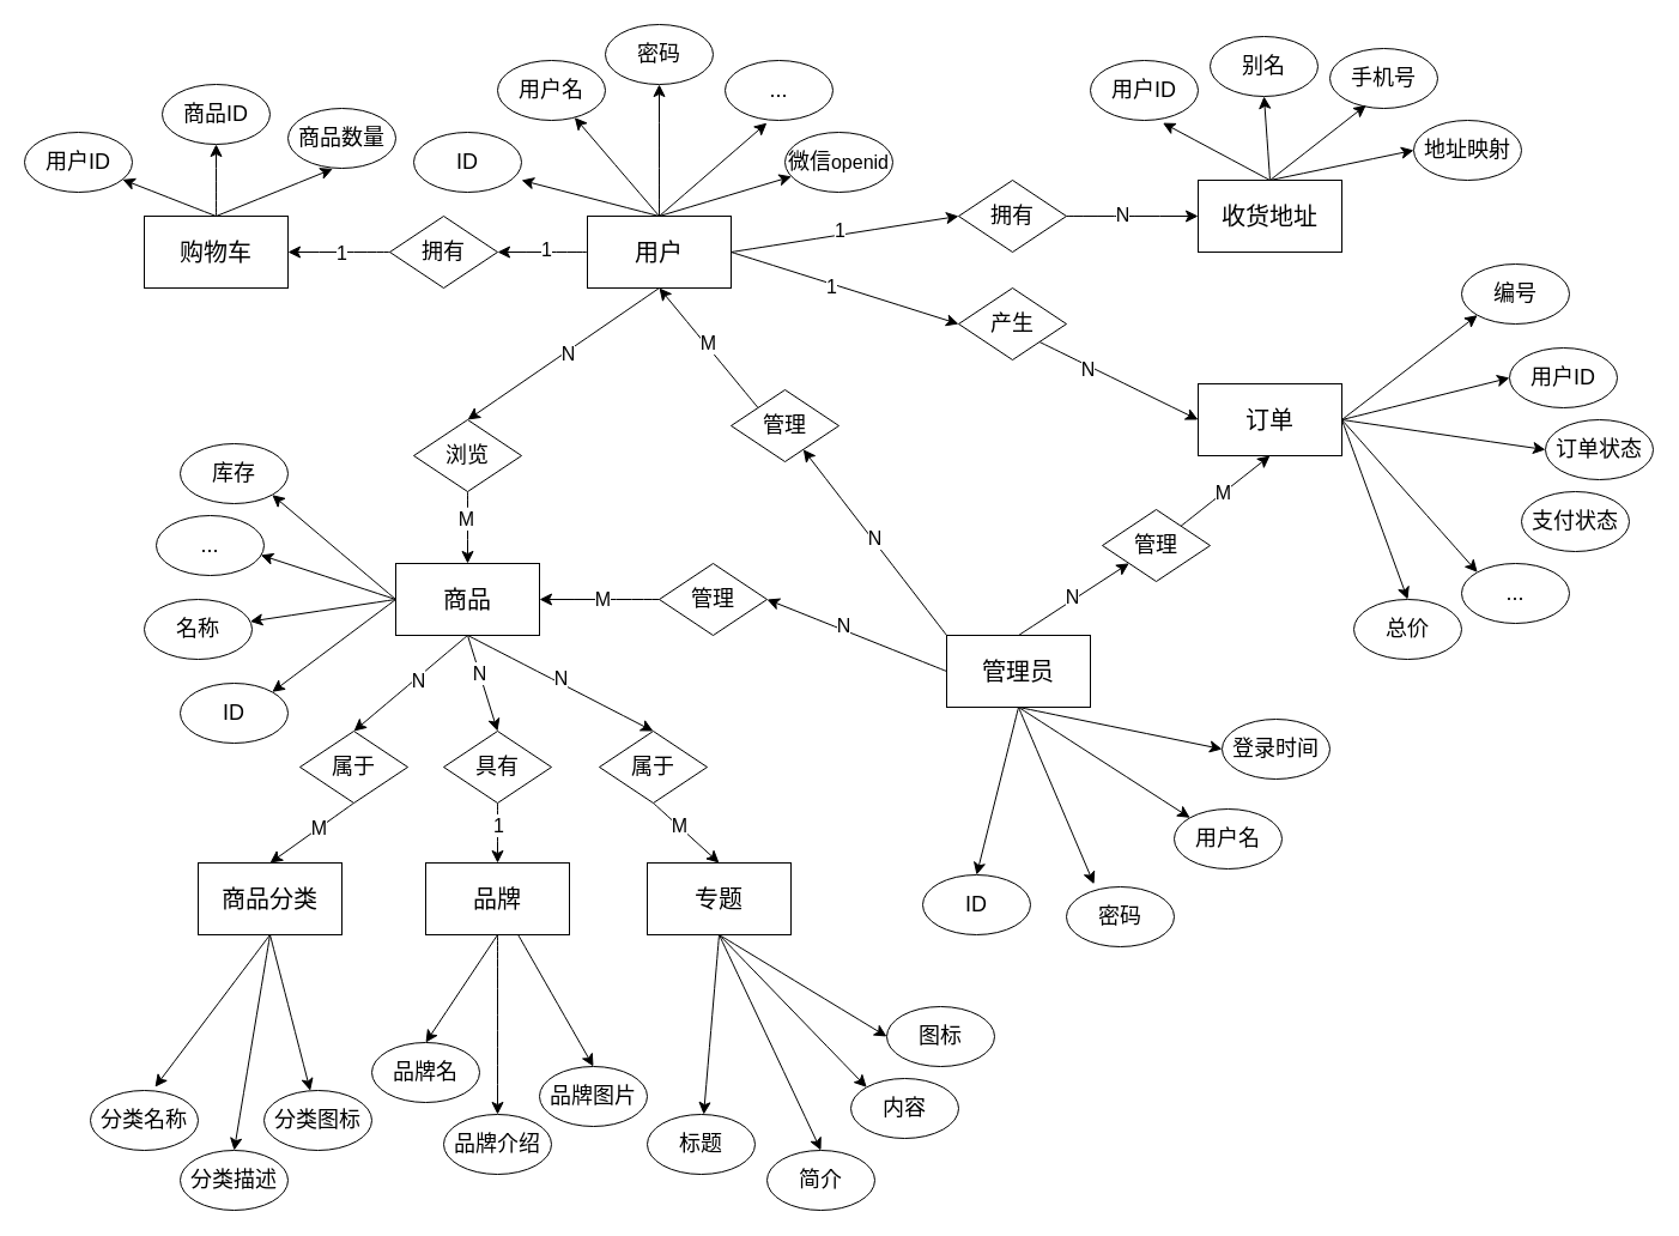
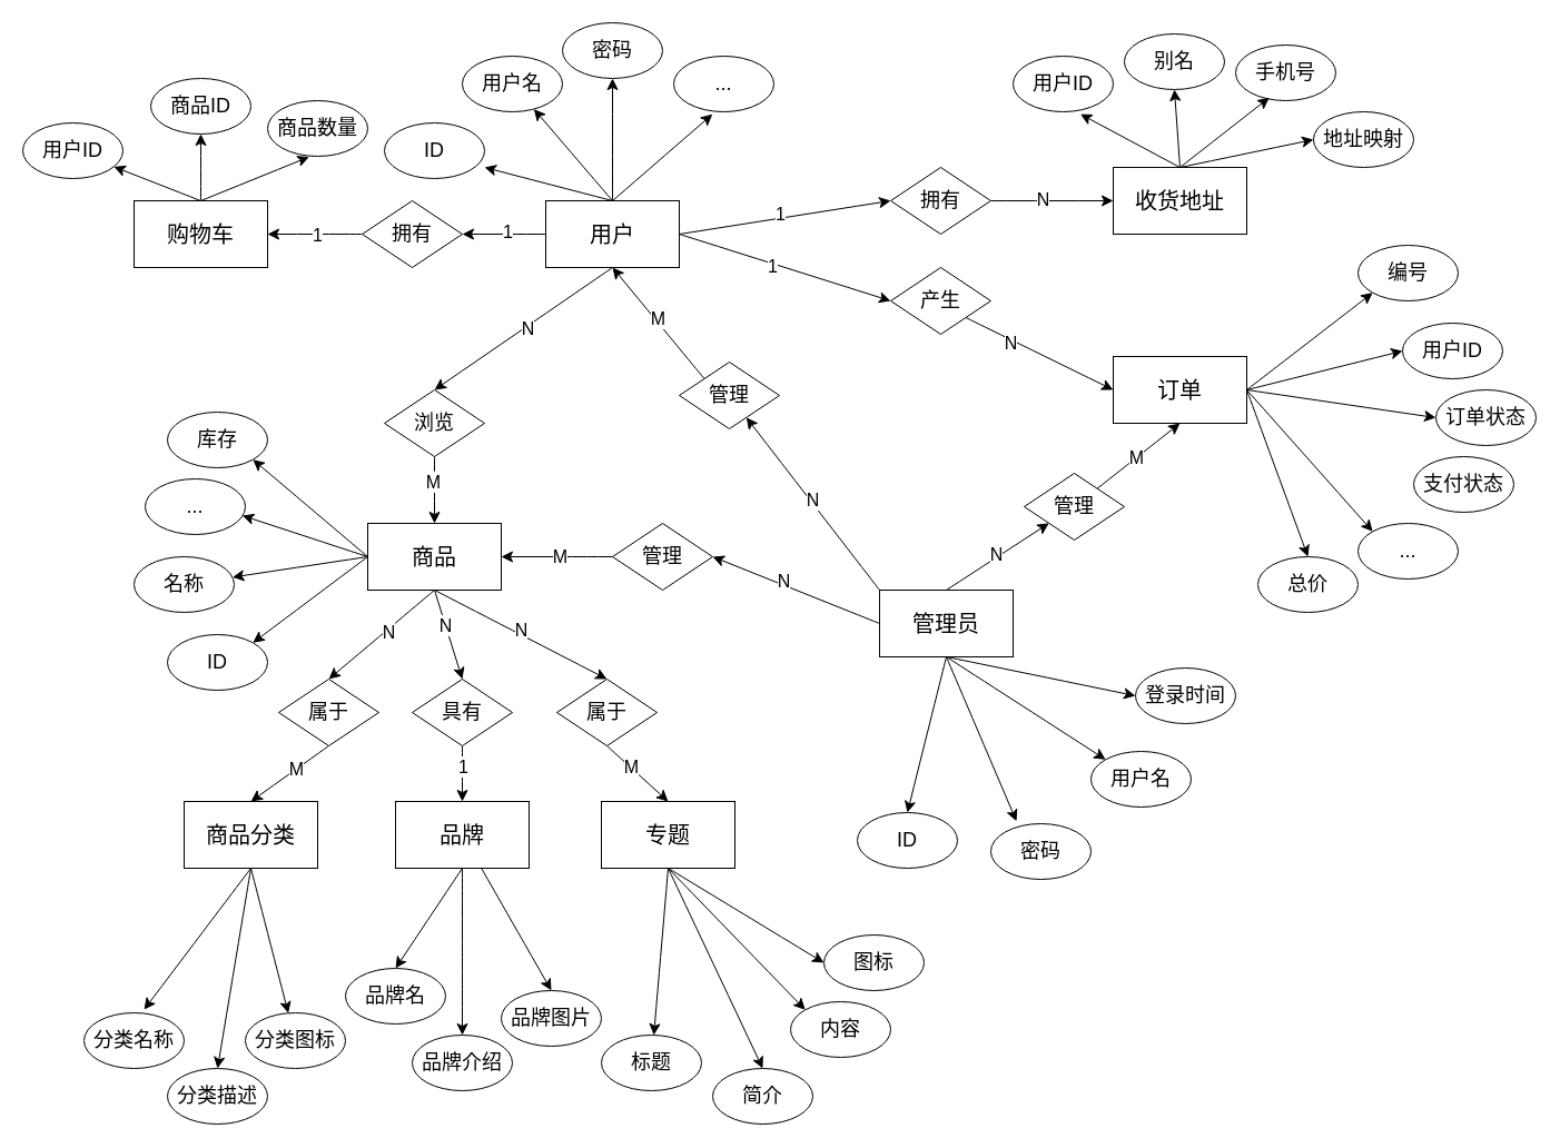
- <mxCell id="69" value="微信&lt;span style=&quot;font-size:12.0pt;font-family:&lt;br/&gt;宋体;mso-bidi-font-family:&amp;quot;Times New Roman&amp;quot;;mso-bidi-theme-font:minor-bidi;&lt;br/&gt;mso-ansi-language:EN-US;mso-fareast-language:ZH-CN;mso-bidi-language:AR-SA&quot; lang=&quot;EN-US&quot;&gt;openid&lt;/span&gt;" style="ellipse;whiteSpace=wrap;html=1;fontSize=18;" vertex="1" parent="1"><mxGeometry x="655" y="110" width="90" height="50" as="geometry" /></mxCell>
- <mxCell id="16" style="edgeStyle=none;curved=1;orthogonalLoop=1;jettySize=auto;html=1;exitX=0.5;exitY=0;exitDx=0;exitDy=0;fontSize=12;startSize=8;endSize=8;" edge="1" parent="1" source="23" target="69"><mxGeometry relative="1" as="geometry" /></mxCell>
